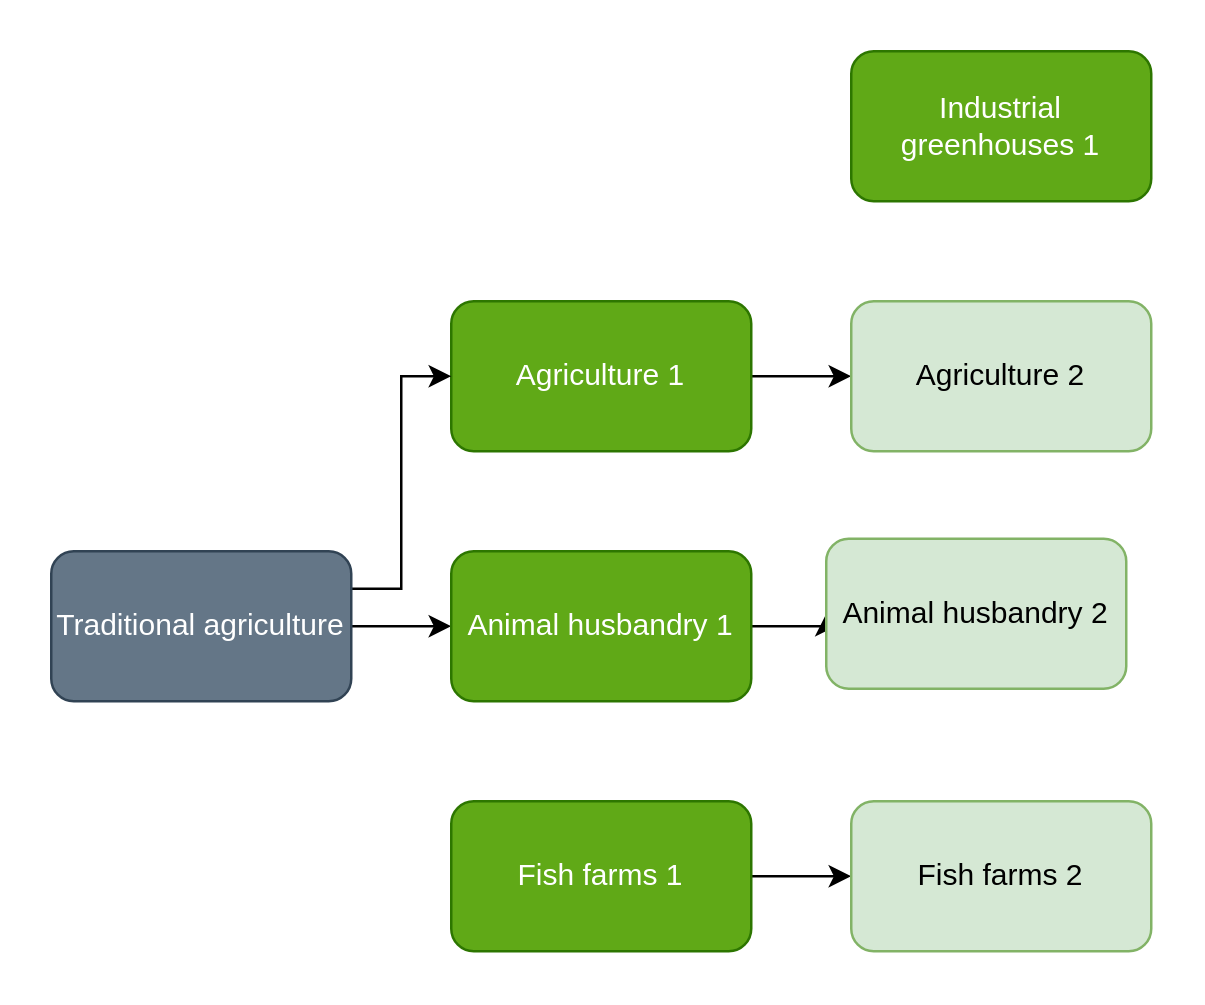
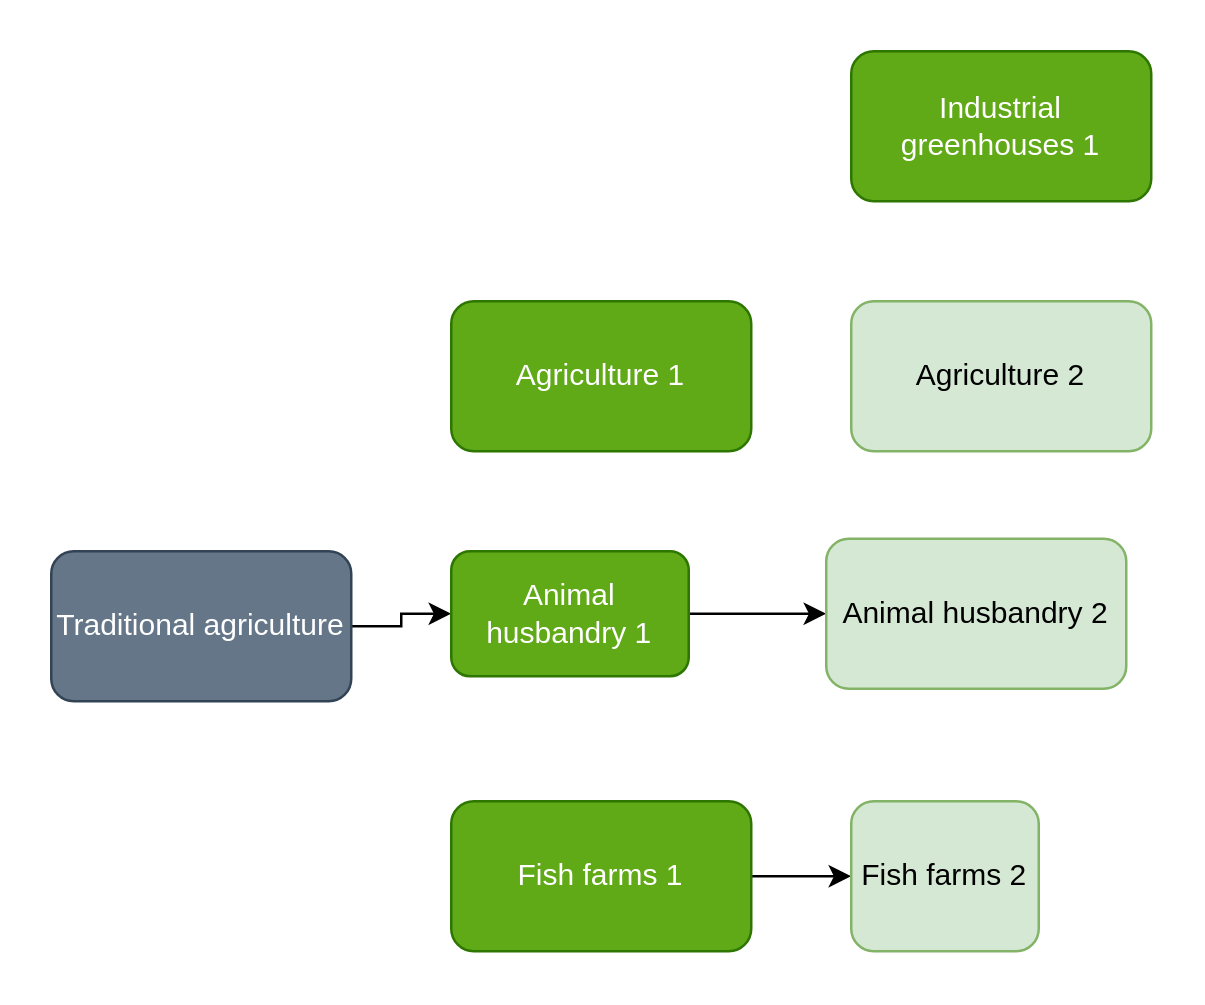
- <mxCell id="2" style="edgeStyle=orthogonalEdgeStyle;rounded=0;orthogonalLoop=1;jettySize=auto;html=1;exitX=1;exitY=0.5;exitDx=0;exitDy=0;entryX=0;entryY=0.5;entryDx=0;entryDy=0;" edge="1" parent="1" source="3" target="9"><mxGeometry relative="1" as="geometry" /></mxCell>
- <mxCell id="4" style="edgeStyle=orthogonalEdgeStyle;rounded=0;orthogonalLoop=1;jettySize=auto;html=1;exitX=1;exitY=0.25;exitDx=0;exitDy=0;entryX=0;entryY=0.5;entryDx=0;entryDy=0;" edge="1" parent="1" source="6" target="3"><mxGeometry relative="1" as="geometry" /></mxCell>
- <mxCell id="8" value="Animal husbandry 1" style="rounded=1;whiteSpace=wrap;html=1;fillColor=#60a917;strokeColor=#2D7600;fontColor=#ffffff;" vertex="1" parent="1"><mxGeometry x="180" y="220" width="120" height="60" as="geometry" /></mxCell>
+ <mxCell id="8" value="Animal husbandry 1" style="rounded=1;whiteSpace=wrap;html=1;fillColor=#60a917;strokeColor=#2D7600;fontColor=#ffffff;" vertex="1" parent="1"><mxGeometry x="180" y="220" width="95" height="50" as="geometry" /></mxCell>
- <mxCell id="14" value="Fish farms 2" style="rounded=1;whiteSpace=wrap;html=1;fillColor=#d5e8d4;strokeColor=#82b366;" vertex="1" parent="1"><mxGeometry x="340" y="320" width="120" height="60" as="geometry" /></mxCell>
+ <mxCell id="14" value="Fish farms 2" style="rounded=1;whiteSpace=wrap;html=1;fillColor=#d5e8d4;strokeColor=#82b366;" vertex="1" parent="1"><mxGeometry x="340" y="320" width="75" height="60" as="geometry" /></mxCell>
